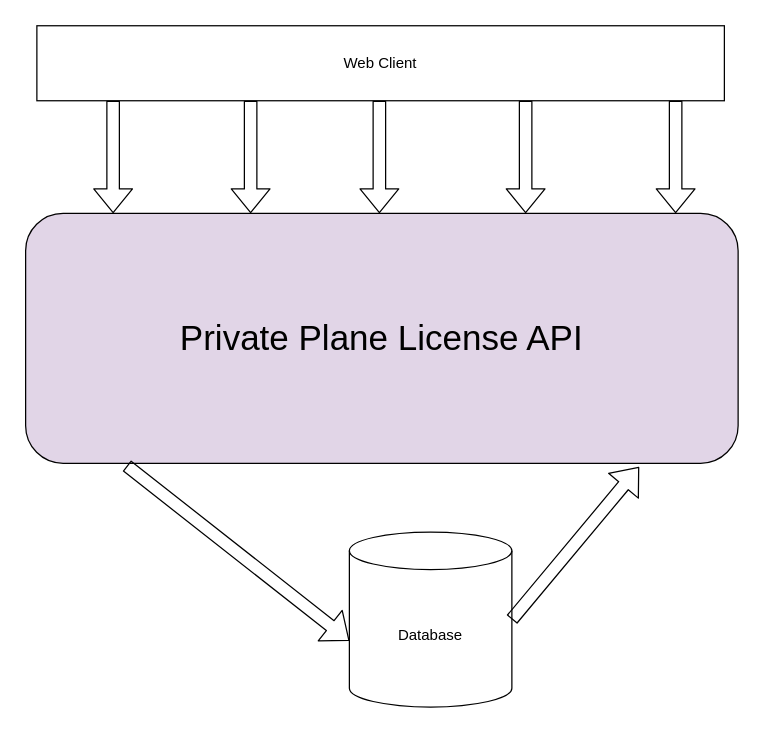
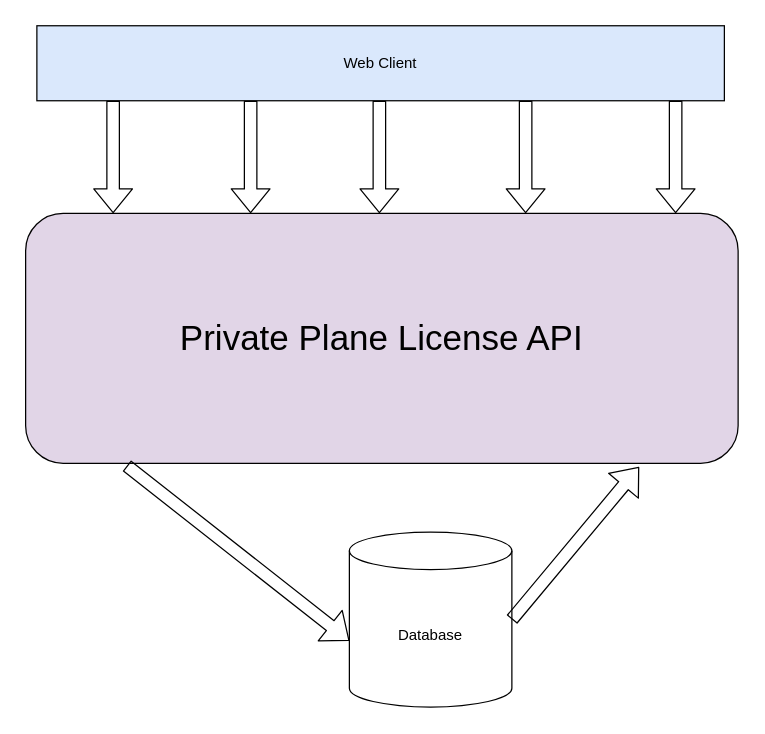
- <mxCell id="3" value="Web Client" style="rounded=0;whiteSpace=wrap;html=1;" vertex="1" parent="1"><mxGeometry x="29" y="20" width="550" height="60" as="geometry" /></mxCell>
+ <mxCell id="3" value="Web Client" style="rounded=0;whiteSpace=wrap;html=1;fillColor=#dae8fc;" vertex="1" parent="1"><mxGeometry x="29" y="20" width="550" height="60" as="geometry" /></mxCell>
